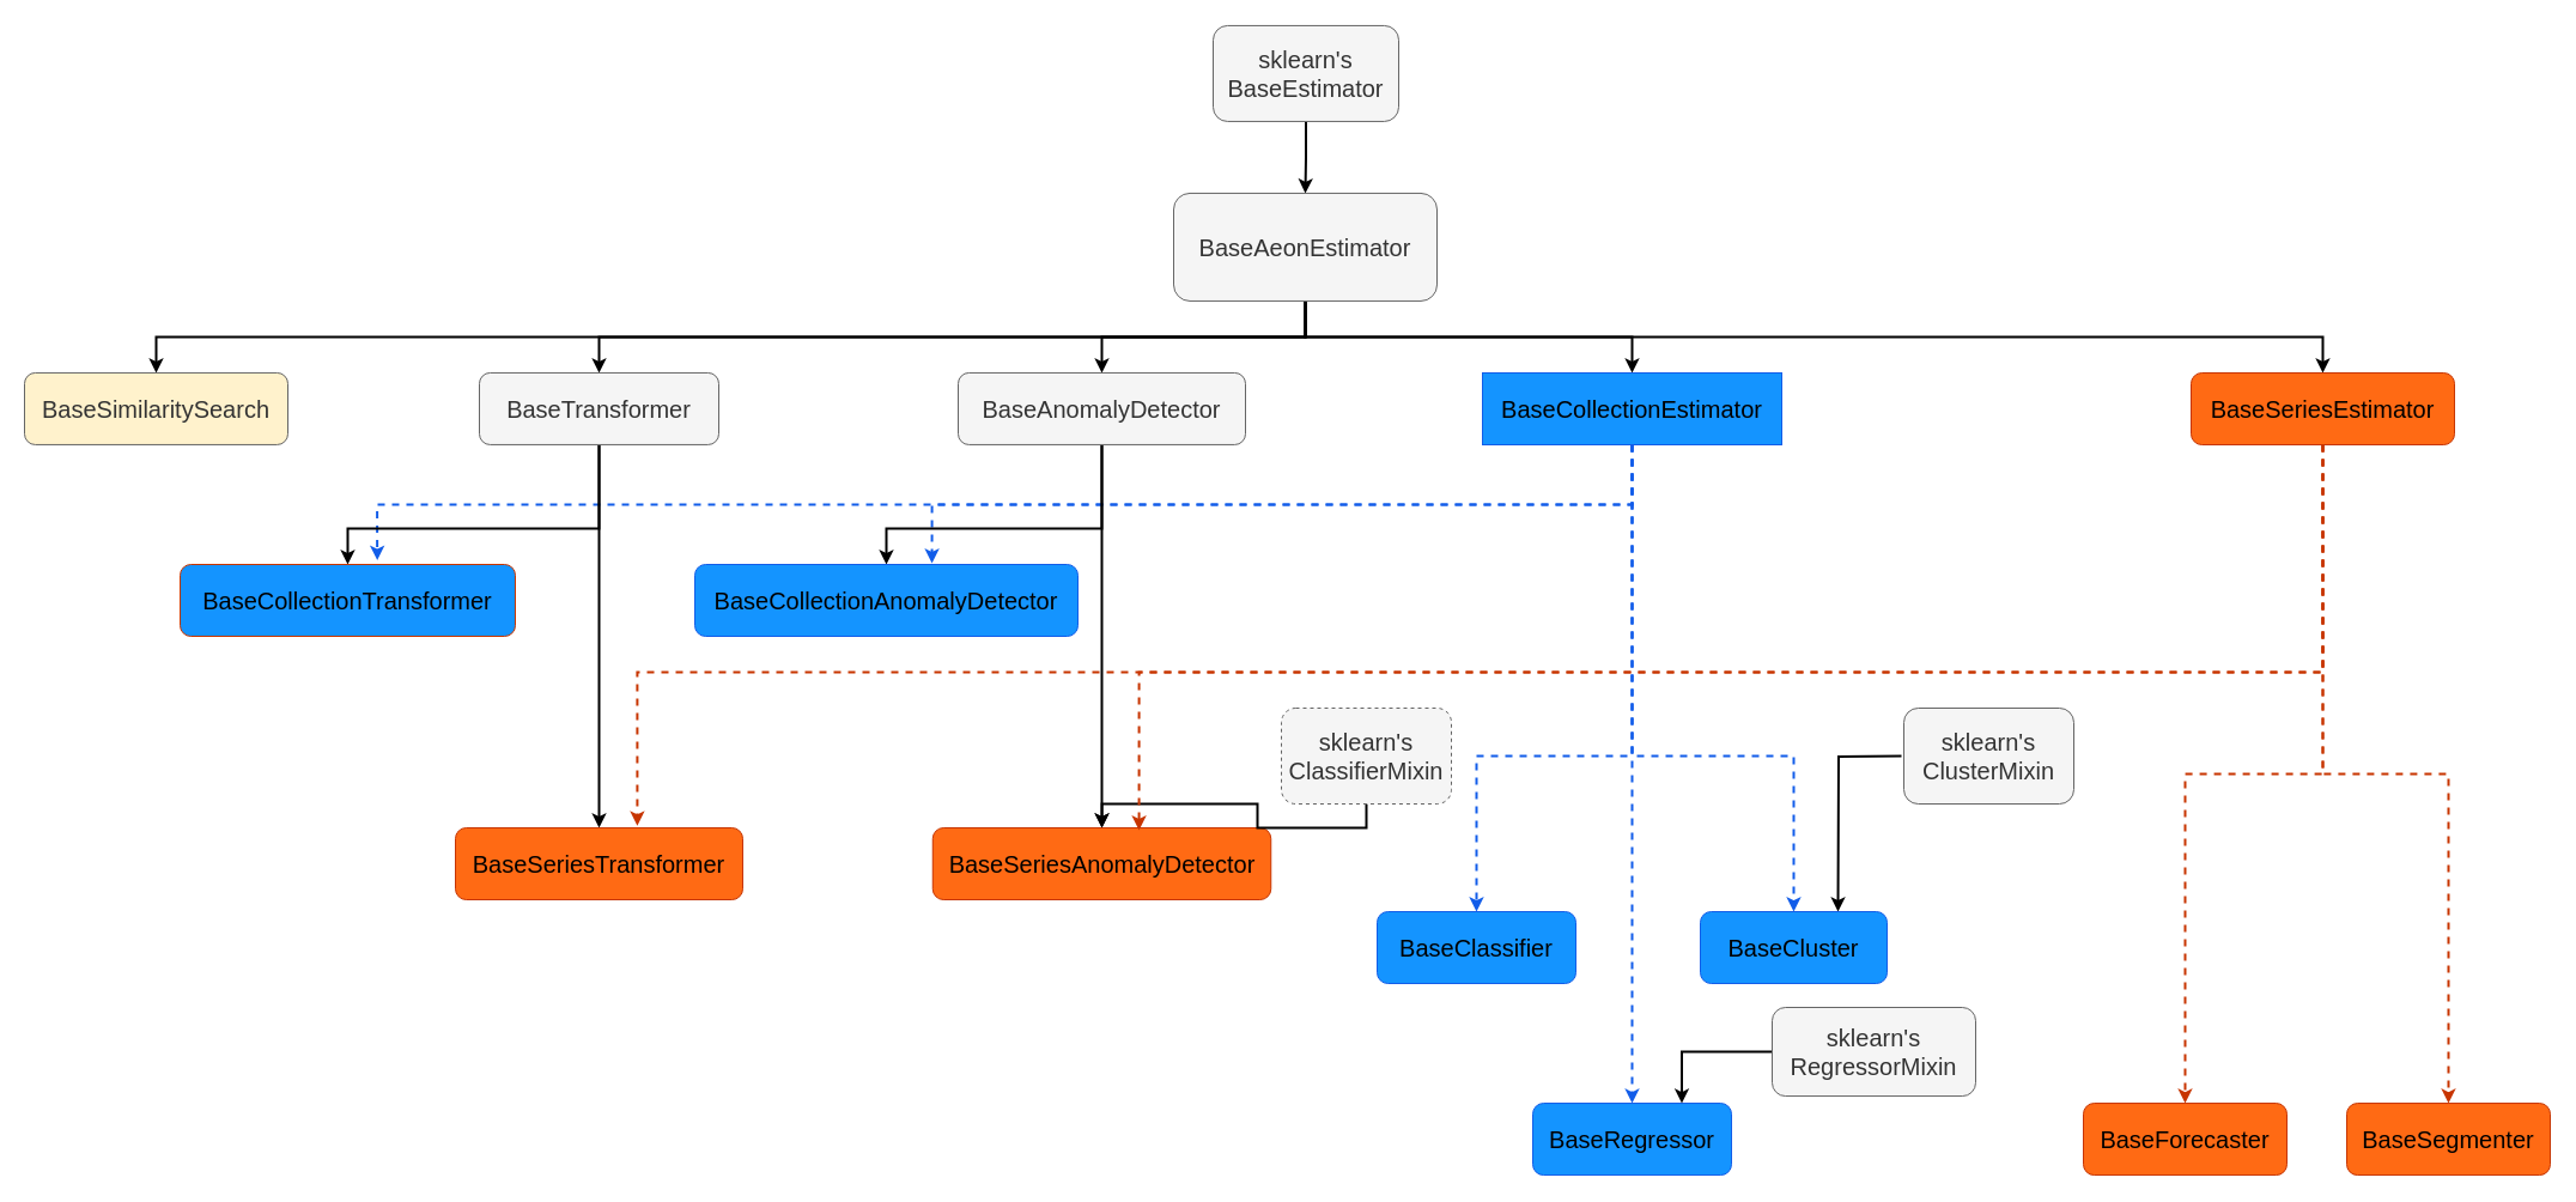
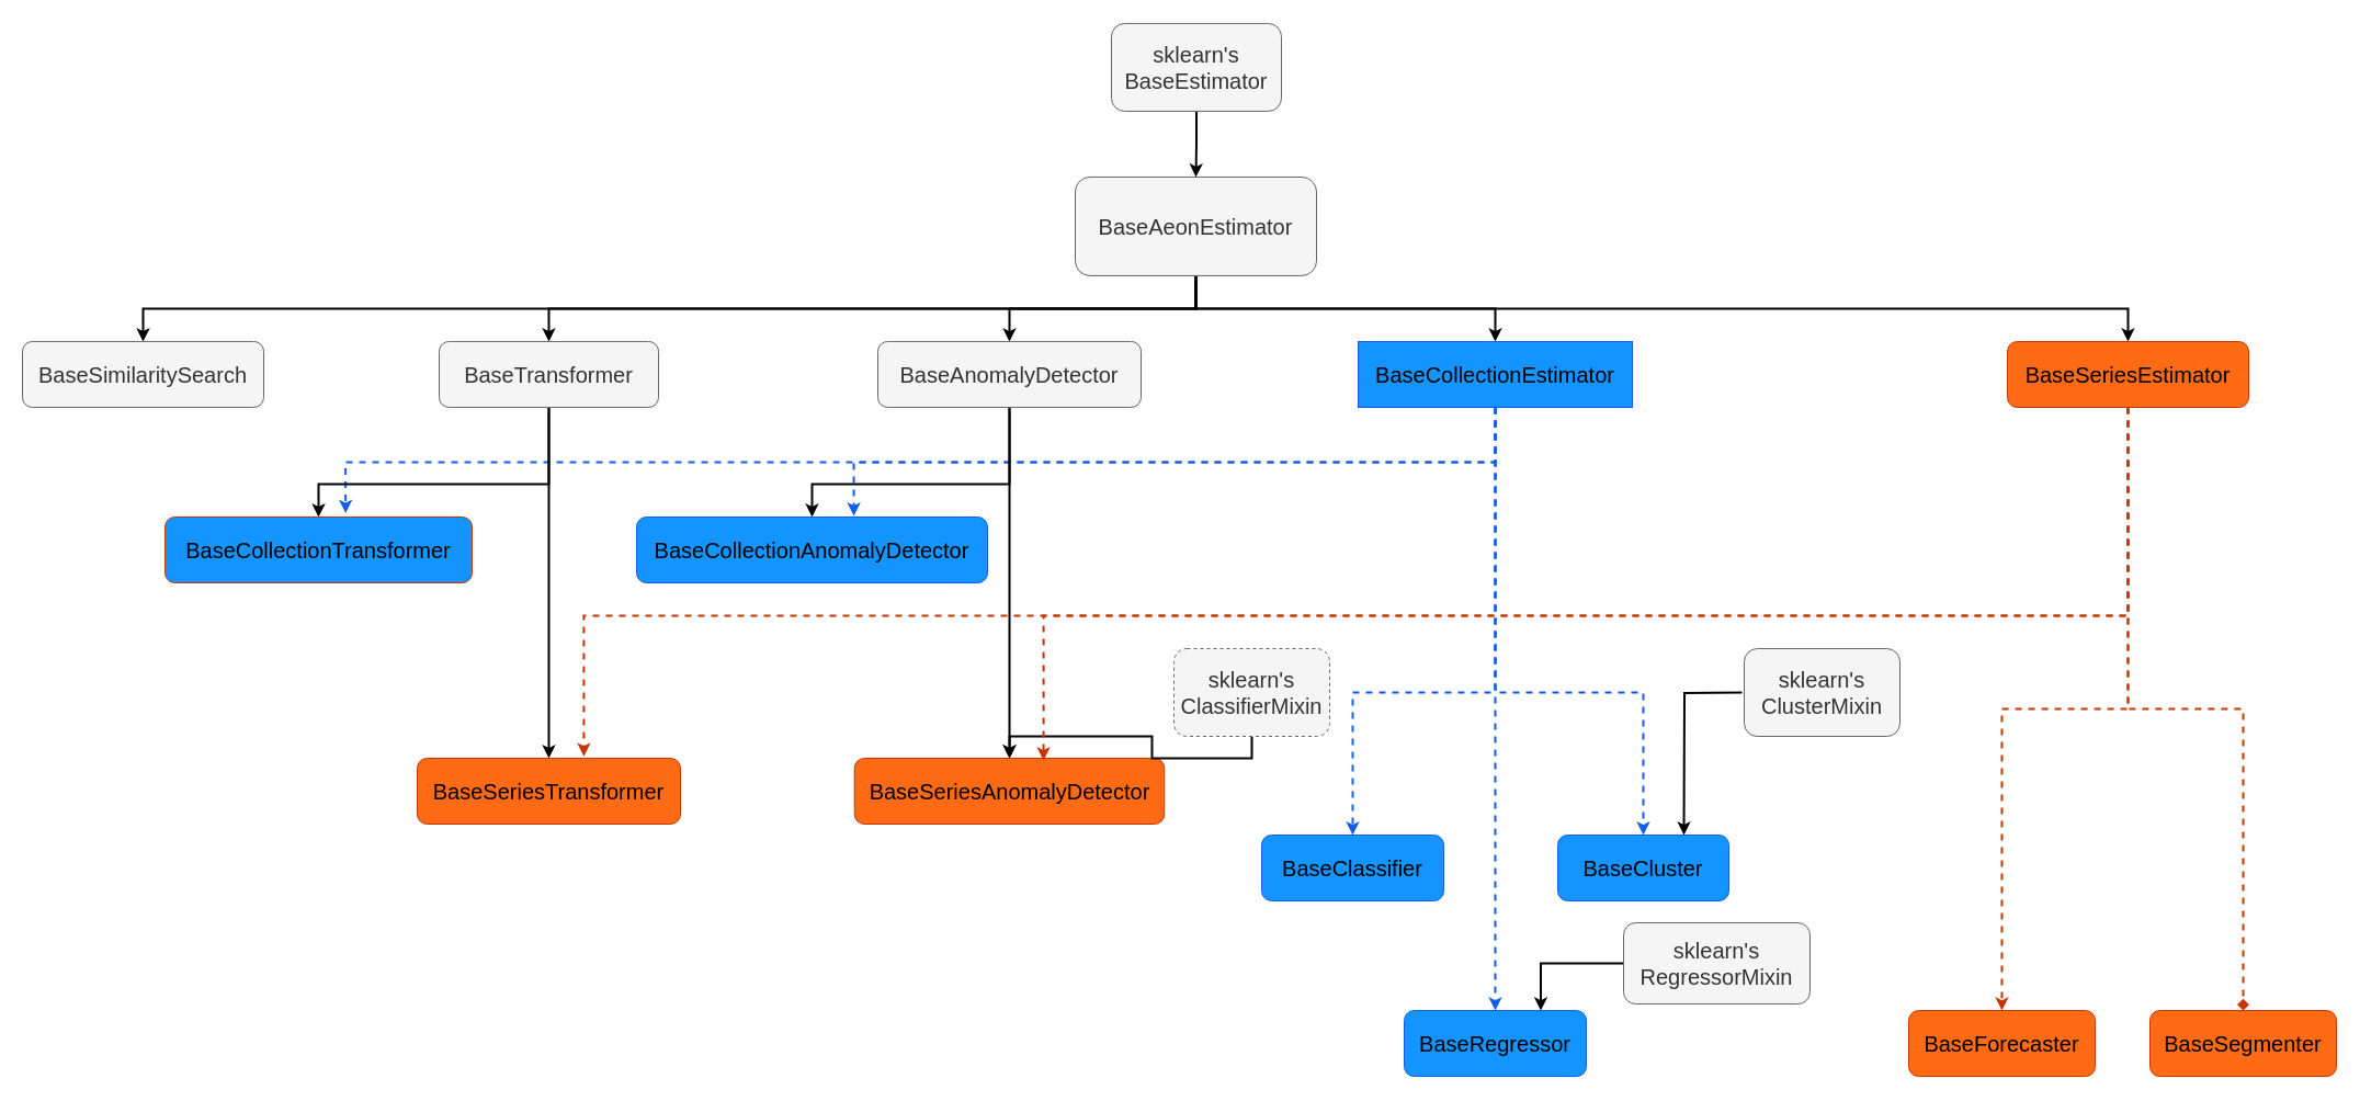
- <mxCell id="31" value="&lt;font&gt;BaseSimilaritySearch&lt;/font&gt;" style="rounded=1;whiteSpace=wrap;html=1;fillColor=#fff2cc;fontColor=#333333;strokeColor=#666666;fontSize=20;" parent="1" vertex="1"><mxGeometry x="20" y="310.95" width="220" height="60" as="geometry" /></mxCell>
+ <mxCell id="31" value="&lt;font&gt;BaseSimilaritySearch&lt;/font&gt;" style="rounded=1;whiteSpace=wrap;html=1;fillColor=#f5f5f5;fontColor=#333333;strokeColor=#666666;fontSize=20;" parent="1" vertex="1"><mxGeometry x="20" y="310.95" width="220" height="60" as="geometry" /></mxCell>
- <mxCell id="11" style="edgeStyle=orthogonalEdgeStyle;rounded=0;orthogonalLoop=1;jettySize=auto;html=1;exitX=0.5;exitY=1;exitDx=0;exitDy=0;entryX=0.5;entryY=0;entryDx=0;entryDy=0;dashed=1;fillColor=#fa6800;strokeColor=#C73500;fontSize=20;strokeWidth=2;" parent="1" source="12" target="30" edge="1"><mxGeometry relative="1" as="geometry" /></mxCell>
+ <mxCell id="11" style="edgeStyle=orthogonalEdgeStyle;rounded=0;orthogonalLoop=1;jettySize=auto;html=1;exitX=0.5;exitY=1;exitDx=0;exitDy=0;entryX=0.5;entryY=0;entryDx=0;entryDy=0;dashed=1;fillColor=#fa6800;strokeColor=#C73500;fontSize=20;strokeWidth=2;endArrow=diamond;" parent="1" source="12" target="30" edge="1"><mxGeometry relative="1" as="geometry" /></mxCell>
